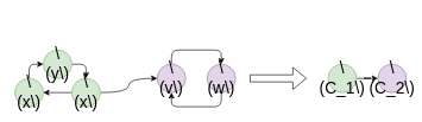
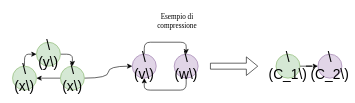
+ <mxCell id="2" value="Esempio di compressione" style="text;html=1;align=center;verticalAlign=middle;whiteSpace=wrap;rounded=0;fontFamily=Times New Roman;" vertex="1" parent="1"><mxGeometry x="250" y="20" width="90" height="30" as="geometry" /></mxCell>
